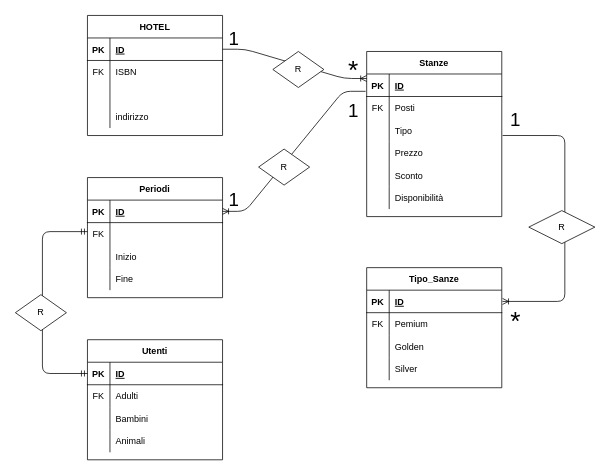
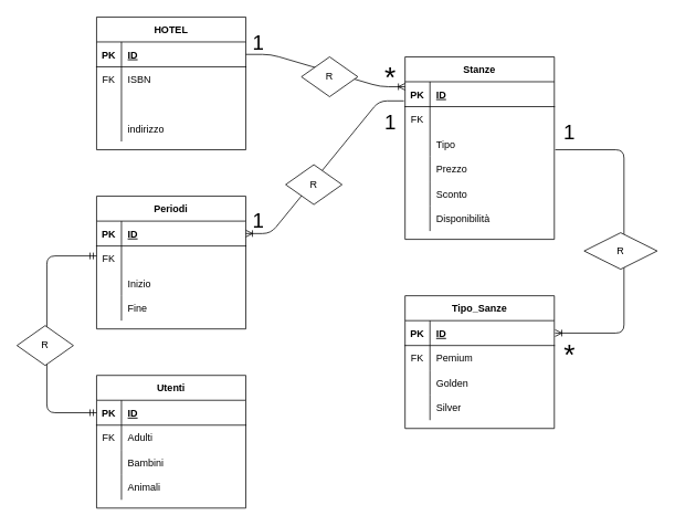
- <mxCell id="20" value="Posti" style="shape=partialRectangle;connectable=0;fillColor=none;top=0;left=0;bottom=0;right=0;align=left;spacingLeft=6;overflow=hidden;" vertex="1" parent="18"><mxGeometry x="30" width="150" height="30" as="geometry" /></mxCell>
